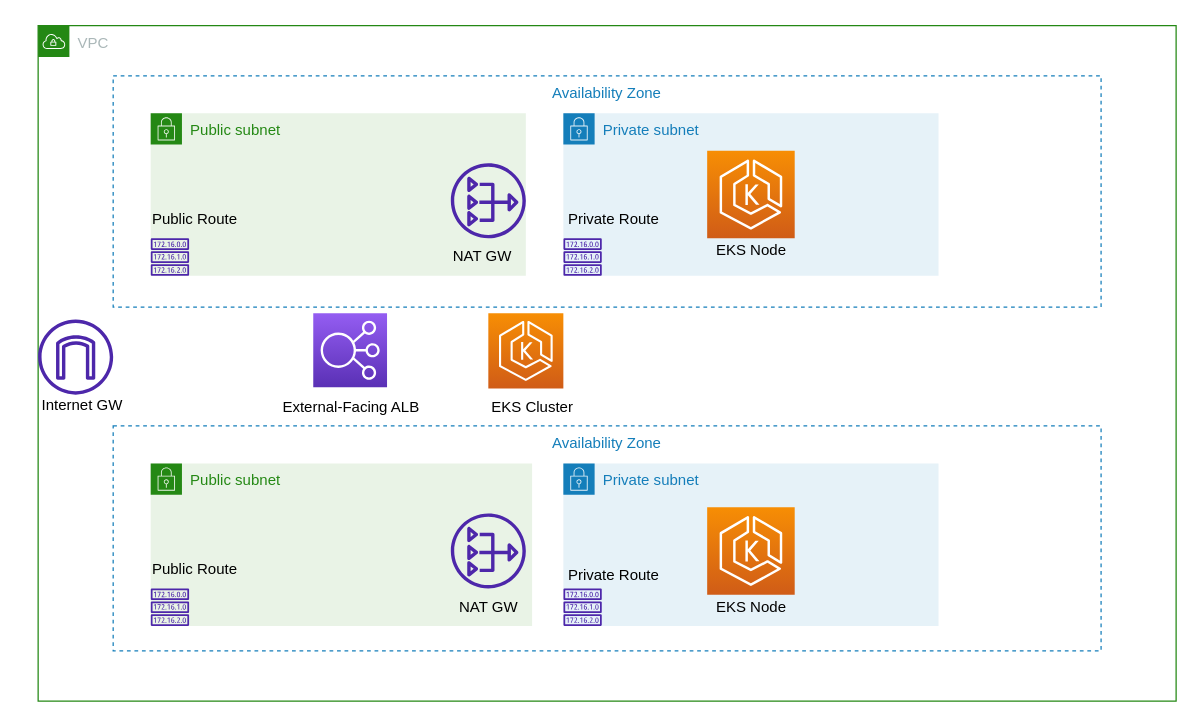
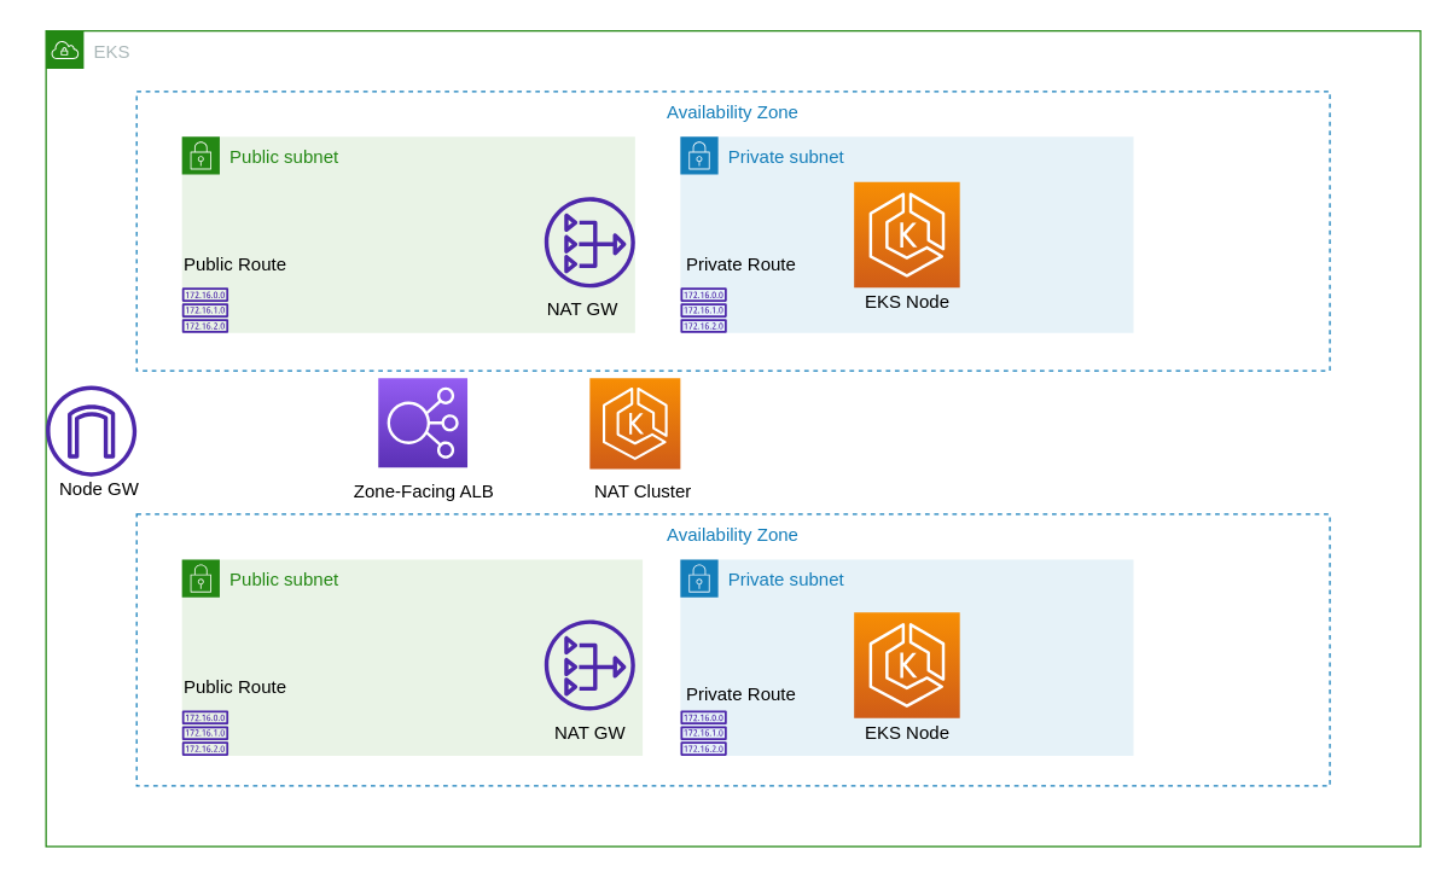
- <mxCell id="21" value="VPC" style="points=[[0,0],[0.25,0],[0.5,0],[0.75,0],[1,0],[1,0.25],[1,0.5],[1,0.75],[1,1],[0.75,1],[0.5,1],[0.25,1],[0,1],[0,0.75],[0,0.5],[0,0.25]];outlineConnect=0;gradientColor=none;html=1;whiteSpace=wrap;fontSize=12;fontStyle=0;container=1;pointerEvents=0;collapsible=0;recursiveResize=0;shape=mxgraph.aws4.group;grIcon=mxgraph.aws4.group_vpc;strokeColor=#248814;fillColor=none;verticalAlign=top;align=left;spacingLeft=30;fontColor=#AAB7B8;dashed=0;" vertex="1" parent="1"><mxGeometry x="30" y="20" width="910" height="540" as="geometry" /></mxCell>
+ <mxCell id="21" value="EKS" style="points=[[0,0],[0.25,0],[0.5,0],[0.75,0],[1,0],[1,0.25],[1,0.5],[1,0.75],[1,1],[0.75,1],[0.5,1],[0.25,1],[0,1],[0,0.75],[0,0.5],[0,0.25]];outlineConnect=0;gradientColor=none;html=1;whiteSpace=wrap;fontSize=12;fontStyle=0;container=1;pointerEvents=0;collapsible=0;recursiveResize=0;shape=mxgraph.aws4.group;grIcon=mxgraph.aws4.group_vpc;strokeColor=#248814;fillColor=none;verticalAlign=top;align=left;spacingLeft=30;fontColor=#AAB7B8;dashed=0;" vertex="1" parent="1"><mxGeometry x="30" y="20" width="910" height="540" as="geometry" /></mxCell>
- <mxCell id="22" value="Internet GW" style="text;html=1;align=center;verticalAlign=middle;resizable=0;points=[];autosize=1;strokeColor=none;fillColor=none;" vertex="1" parent="21"><mxGeometry x="-10" y="289" width="90" height="30" as="geometry" /></mxCell>
+ <mxCell id="22" value="Node GW" style="text;html=1;align=center;verticalAlign=middle;resizable=0;points=[];autosize=1;strokeColor=none;fillColor=none;" vertex="1" parent="21"><mxGeometry x="-10" y="289" width="90" height="30" as="geometry" /></mxCell>
- <mxCell id="25" value="External-Facing ALB" style="text;html=1;align=center;verticalAlign=middle;resizable=0;points=[];autosize=1;strokeColor=none;fillColor=none;" vertex="1" parent="1"><mxGeometry x="214.5" y="310" width="130" height="30" as="geometry" /></mxCell>
+ <mxCell id="25" value="Zone-Facing ALB" style="text;html=1;align=center;verticalAlign=middle;resizable=0;points=[];autosize=1;strokeColor=none;fillColor=none;" vertex="1" parent="1"><mxGeometry x="214.5" y="310" width="130" height="30" as="geometry" /></mxCell>
- <mxCell id="27" value="EKS Cluster" style="text;html=1;align=center;verticalAlign=middle;resizable=0;points=[];autosize=1;strokeColor=none;fillColor=none;" vertex="1" parent="1"><mxGeometry x="380" y="310" width="90" height="30" as="geometry" /></mxCell>
+ <mxCell id="27" value="NAT Cluster" style="text;html=1;align=center;verticalAlign=middle;resizable=0;points=[];autosize=1;strokeColor=none;fillColor=none;" vertex="1" parent="1"><mxGeometry x="380" y="310" width="90" height="30" as="geometry" /></mxCell>
